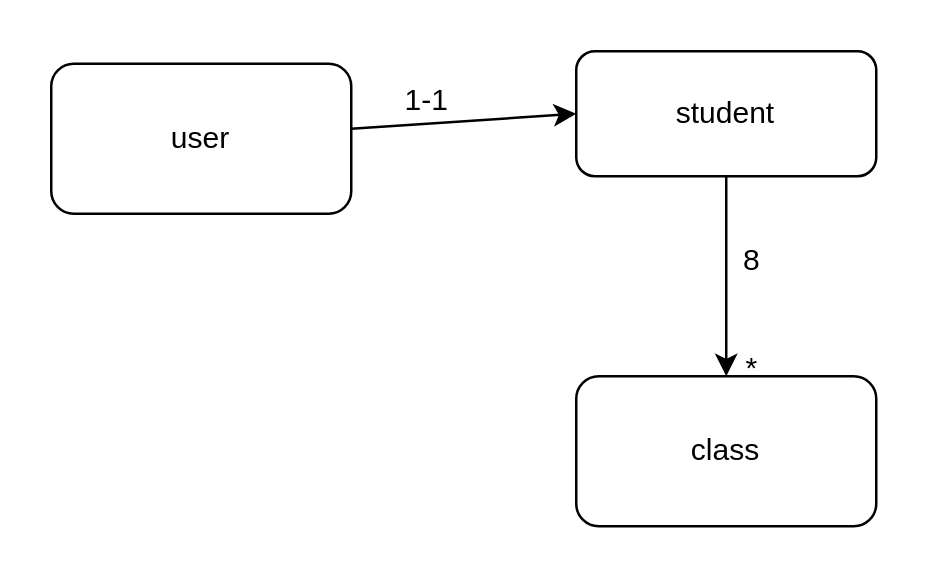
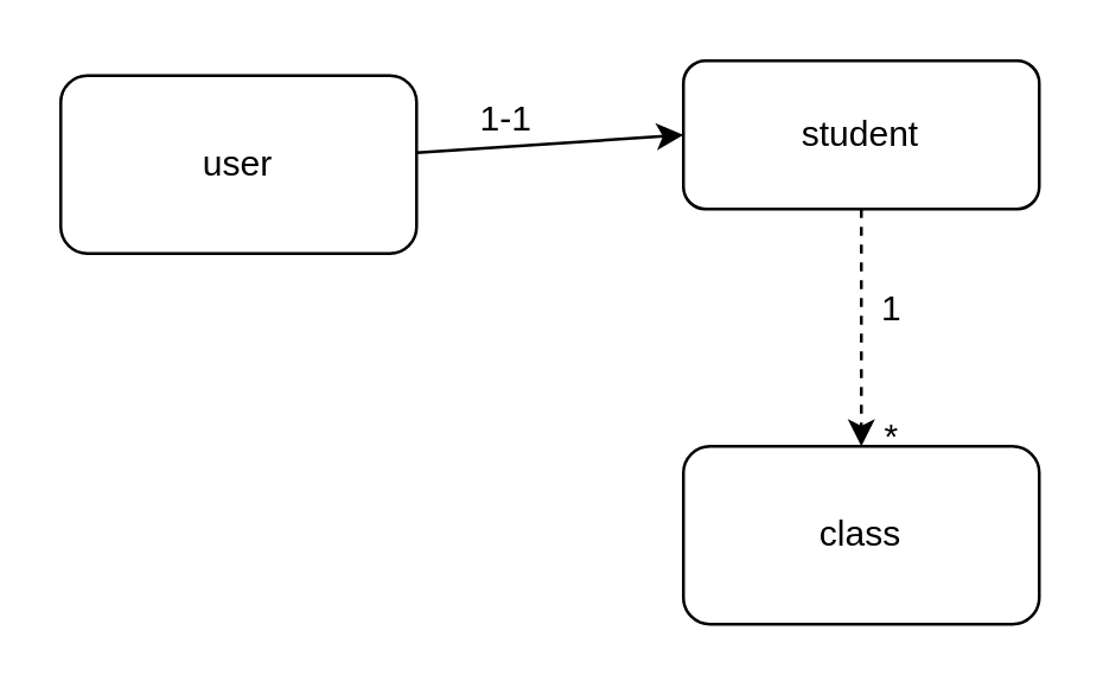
- <mxCell id="5" style="edgeStyle=none;html=1;" edge="1" parent="1" source="6" target="7"><mxGeometry relative="1" as="geometry" /></mxCell>
+ <mxCell id="5" style="edgeStyle=none;html=1;dashed=1;" edge="1" parent="1" source="6" target="7"><mxGeometry relative="1" as="geometry" /></mxCell>
- <mxCell id="9" value="8&lt;br&gt;&lt;br&gt;&lt;br&gt;*" style="text;html=1;align=center;verticalAlign=middle;resizable=0;points=[];autosize=1;strokeColor=none;fillColor=none;" vertex="1" parent="1"><mxGeometry x="285" y="90" width="30" height="70" as="geometry" /></mxCell>
+ <mxCell id="9" value="1&lt;br&gt;&lt;br&gt;&lt;br&gt;*" style="text;html=1;align=center;verticalAlign=middle;resizable=0;points=[];autosize=1;strokeColor=none;fillColor=none;" vertex="1" parent="1"><mxGeometry x="285" y="90" width="30" height="70" as="geometry" /></mxCell>
